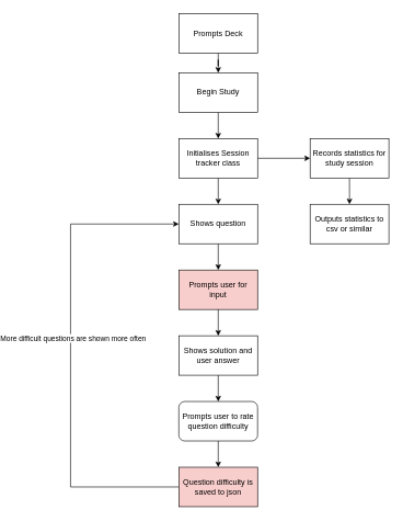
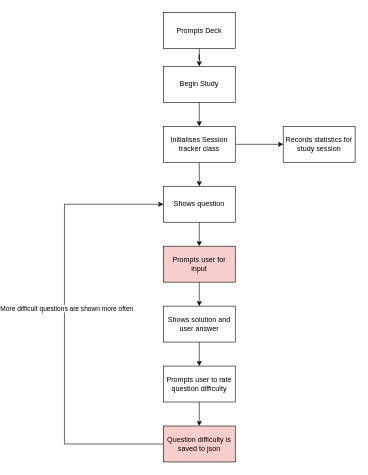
- <mxCell id="20" value="" style="edgeStyle=orthogonalEdgeStyle;rounded=0;orthogonalLoop=1;jettySize=auto;html=1;" edge="1" parent="1" source="21" target="22"><mxGeometry relative="1" as="geometry" /></mxCell>
- <mxCell id="22" value="Outputs statistics to csv or similar" style="whiteSpace=wrap;html=1;rounded=0;" vertex="1" parent="1"><mxGeometry x="385" y="310" width="120" height="60" as="geometry" /></mxCell>
- <mxCell id="16" value="Prompts user to rate question difficulty" style="whiteSpace=wrap;html=1;rounded=1;" vertex="1" parent="1"><mxGeometry x="185" y="610" width="120" height="60" as="geometry" /></mxCell>
+ <mxCell id="16" value="Prompts user to rate question difficulty" style="whiteSpace=wrap;html=1;rounded=0;" vertex="1" parent="1"><mxGeometry x="185" y="610" width="120" height="60" as="geometry" /></mxCell>
